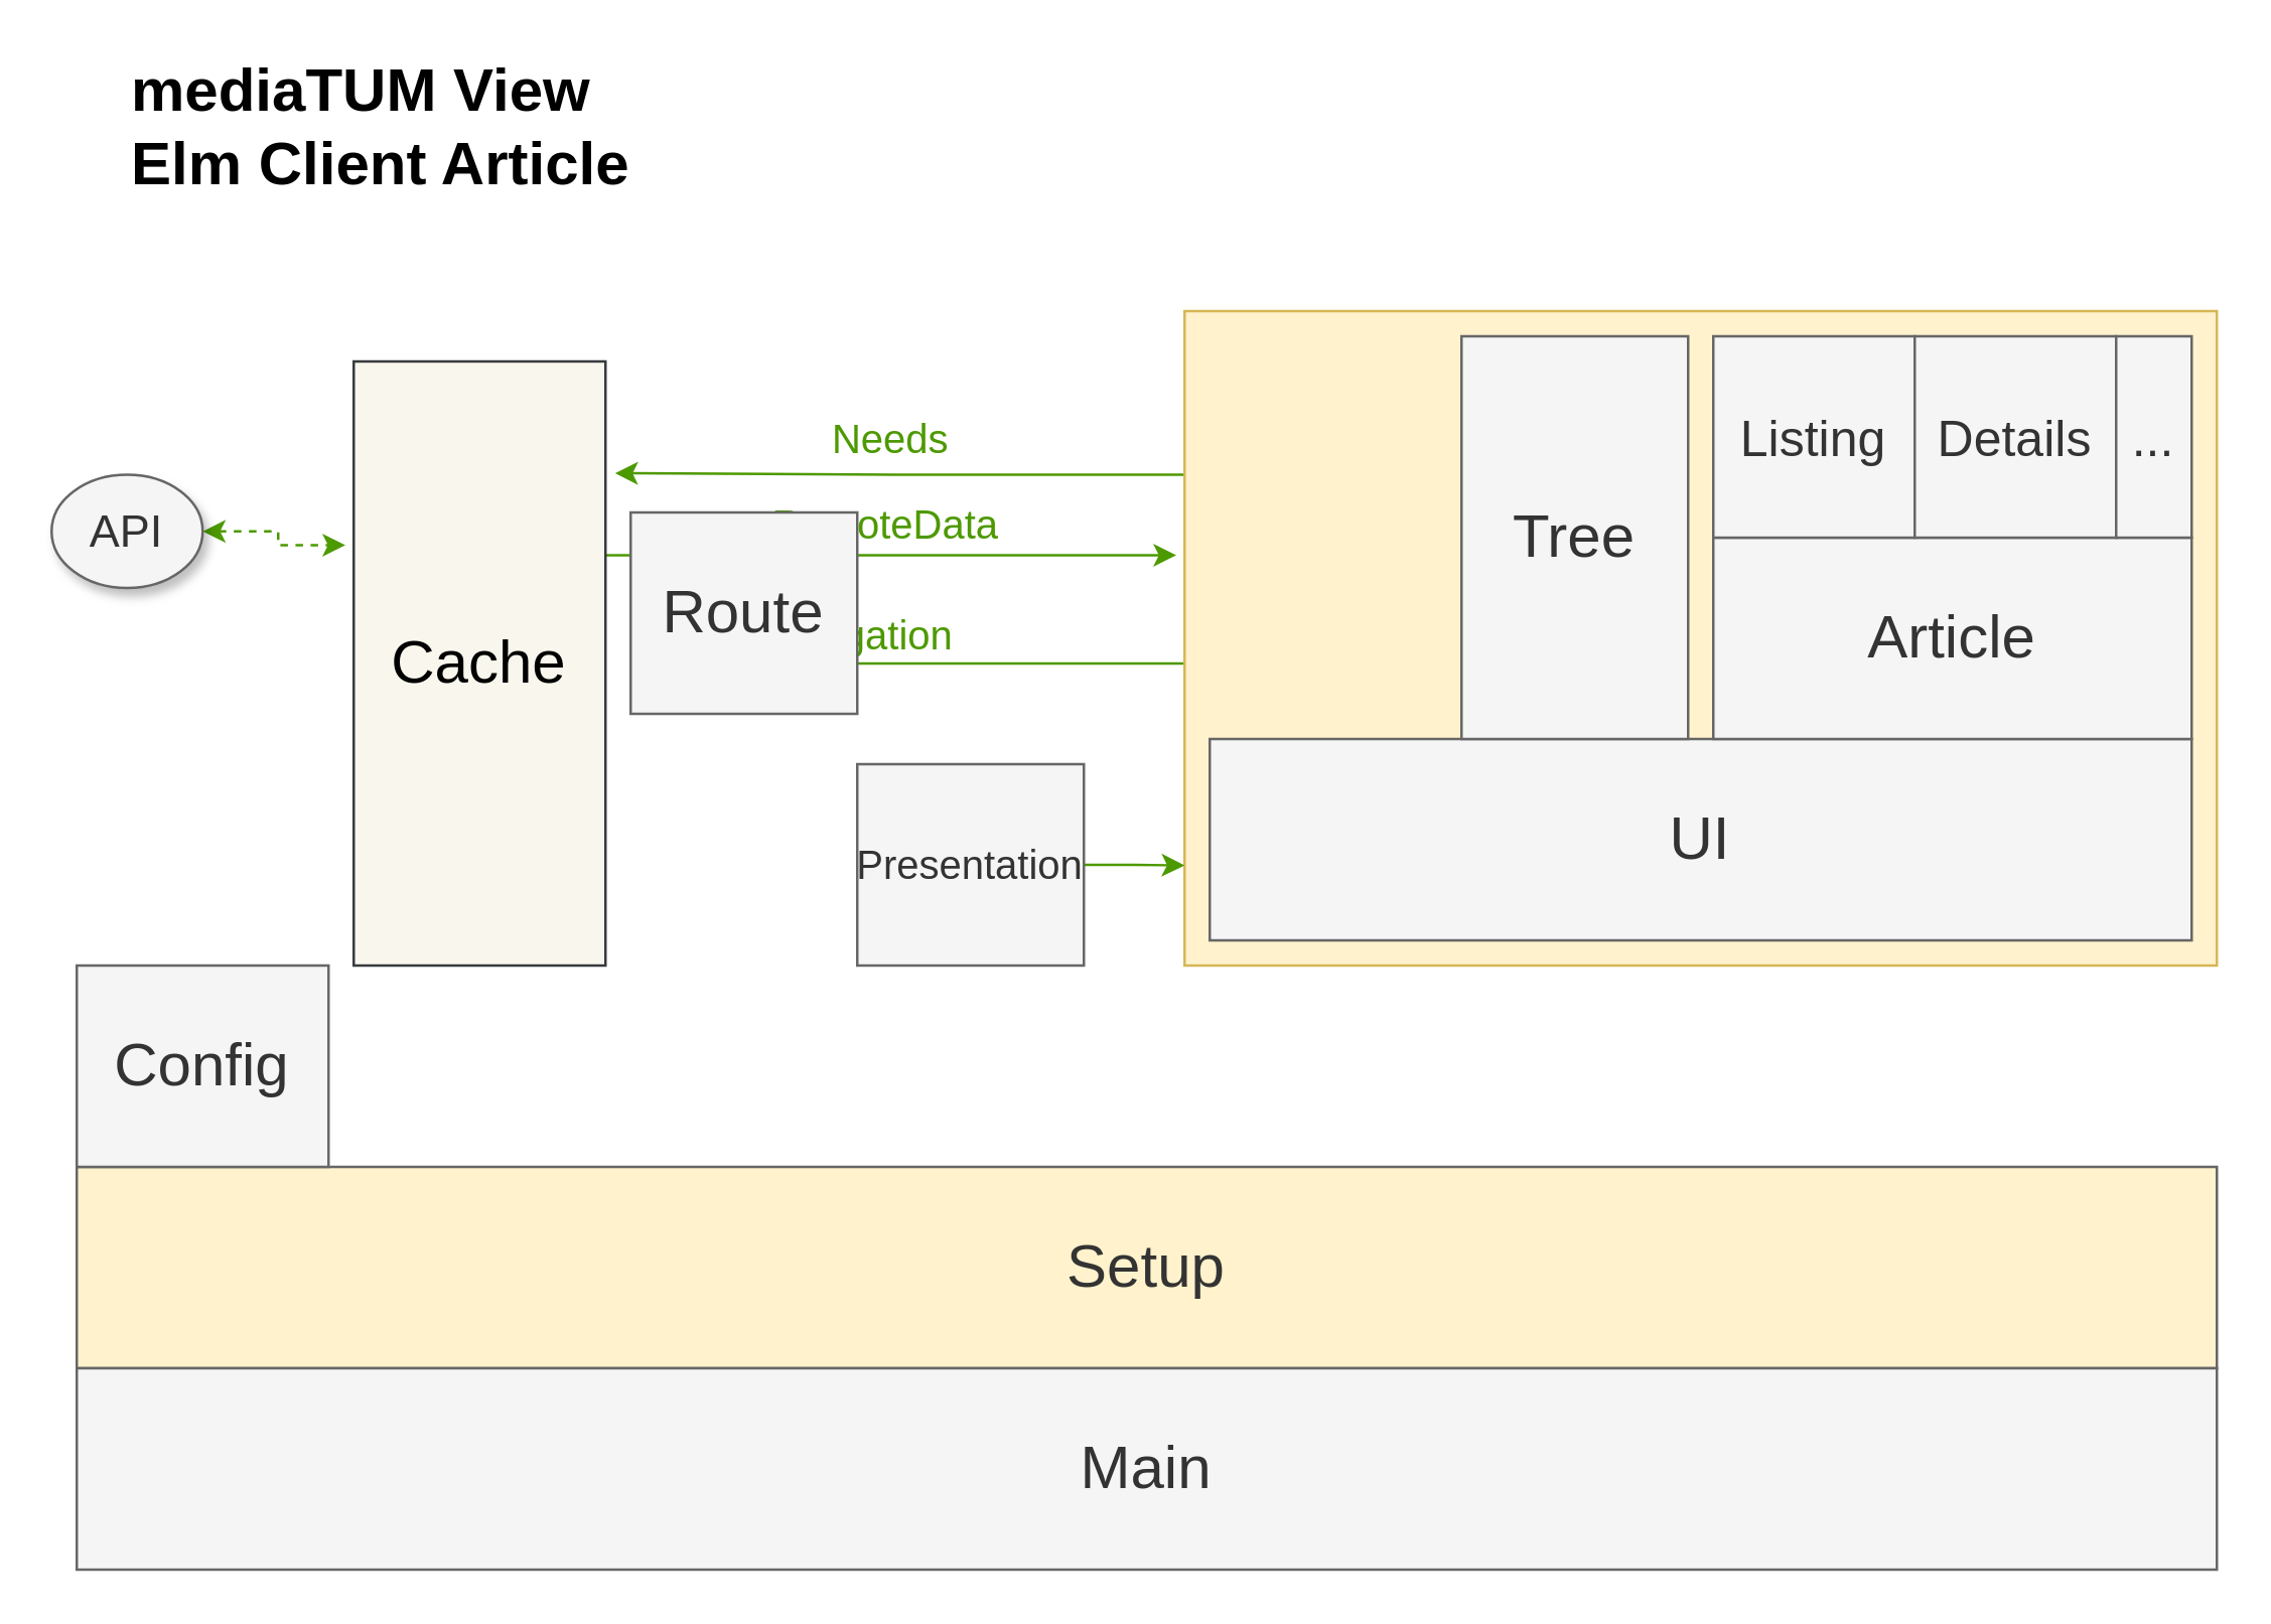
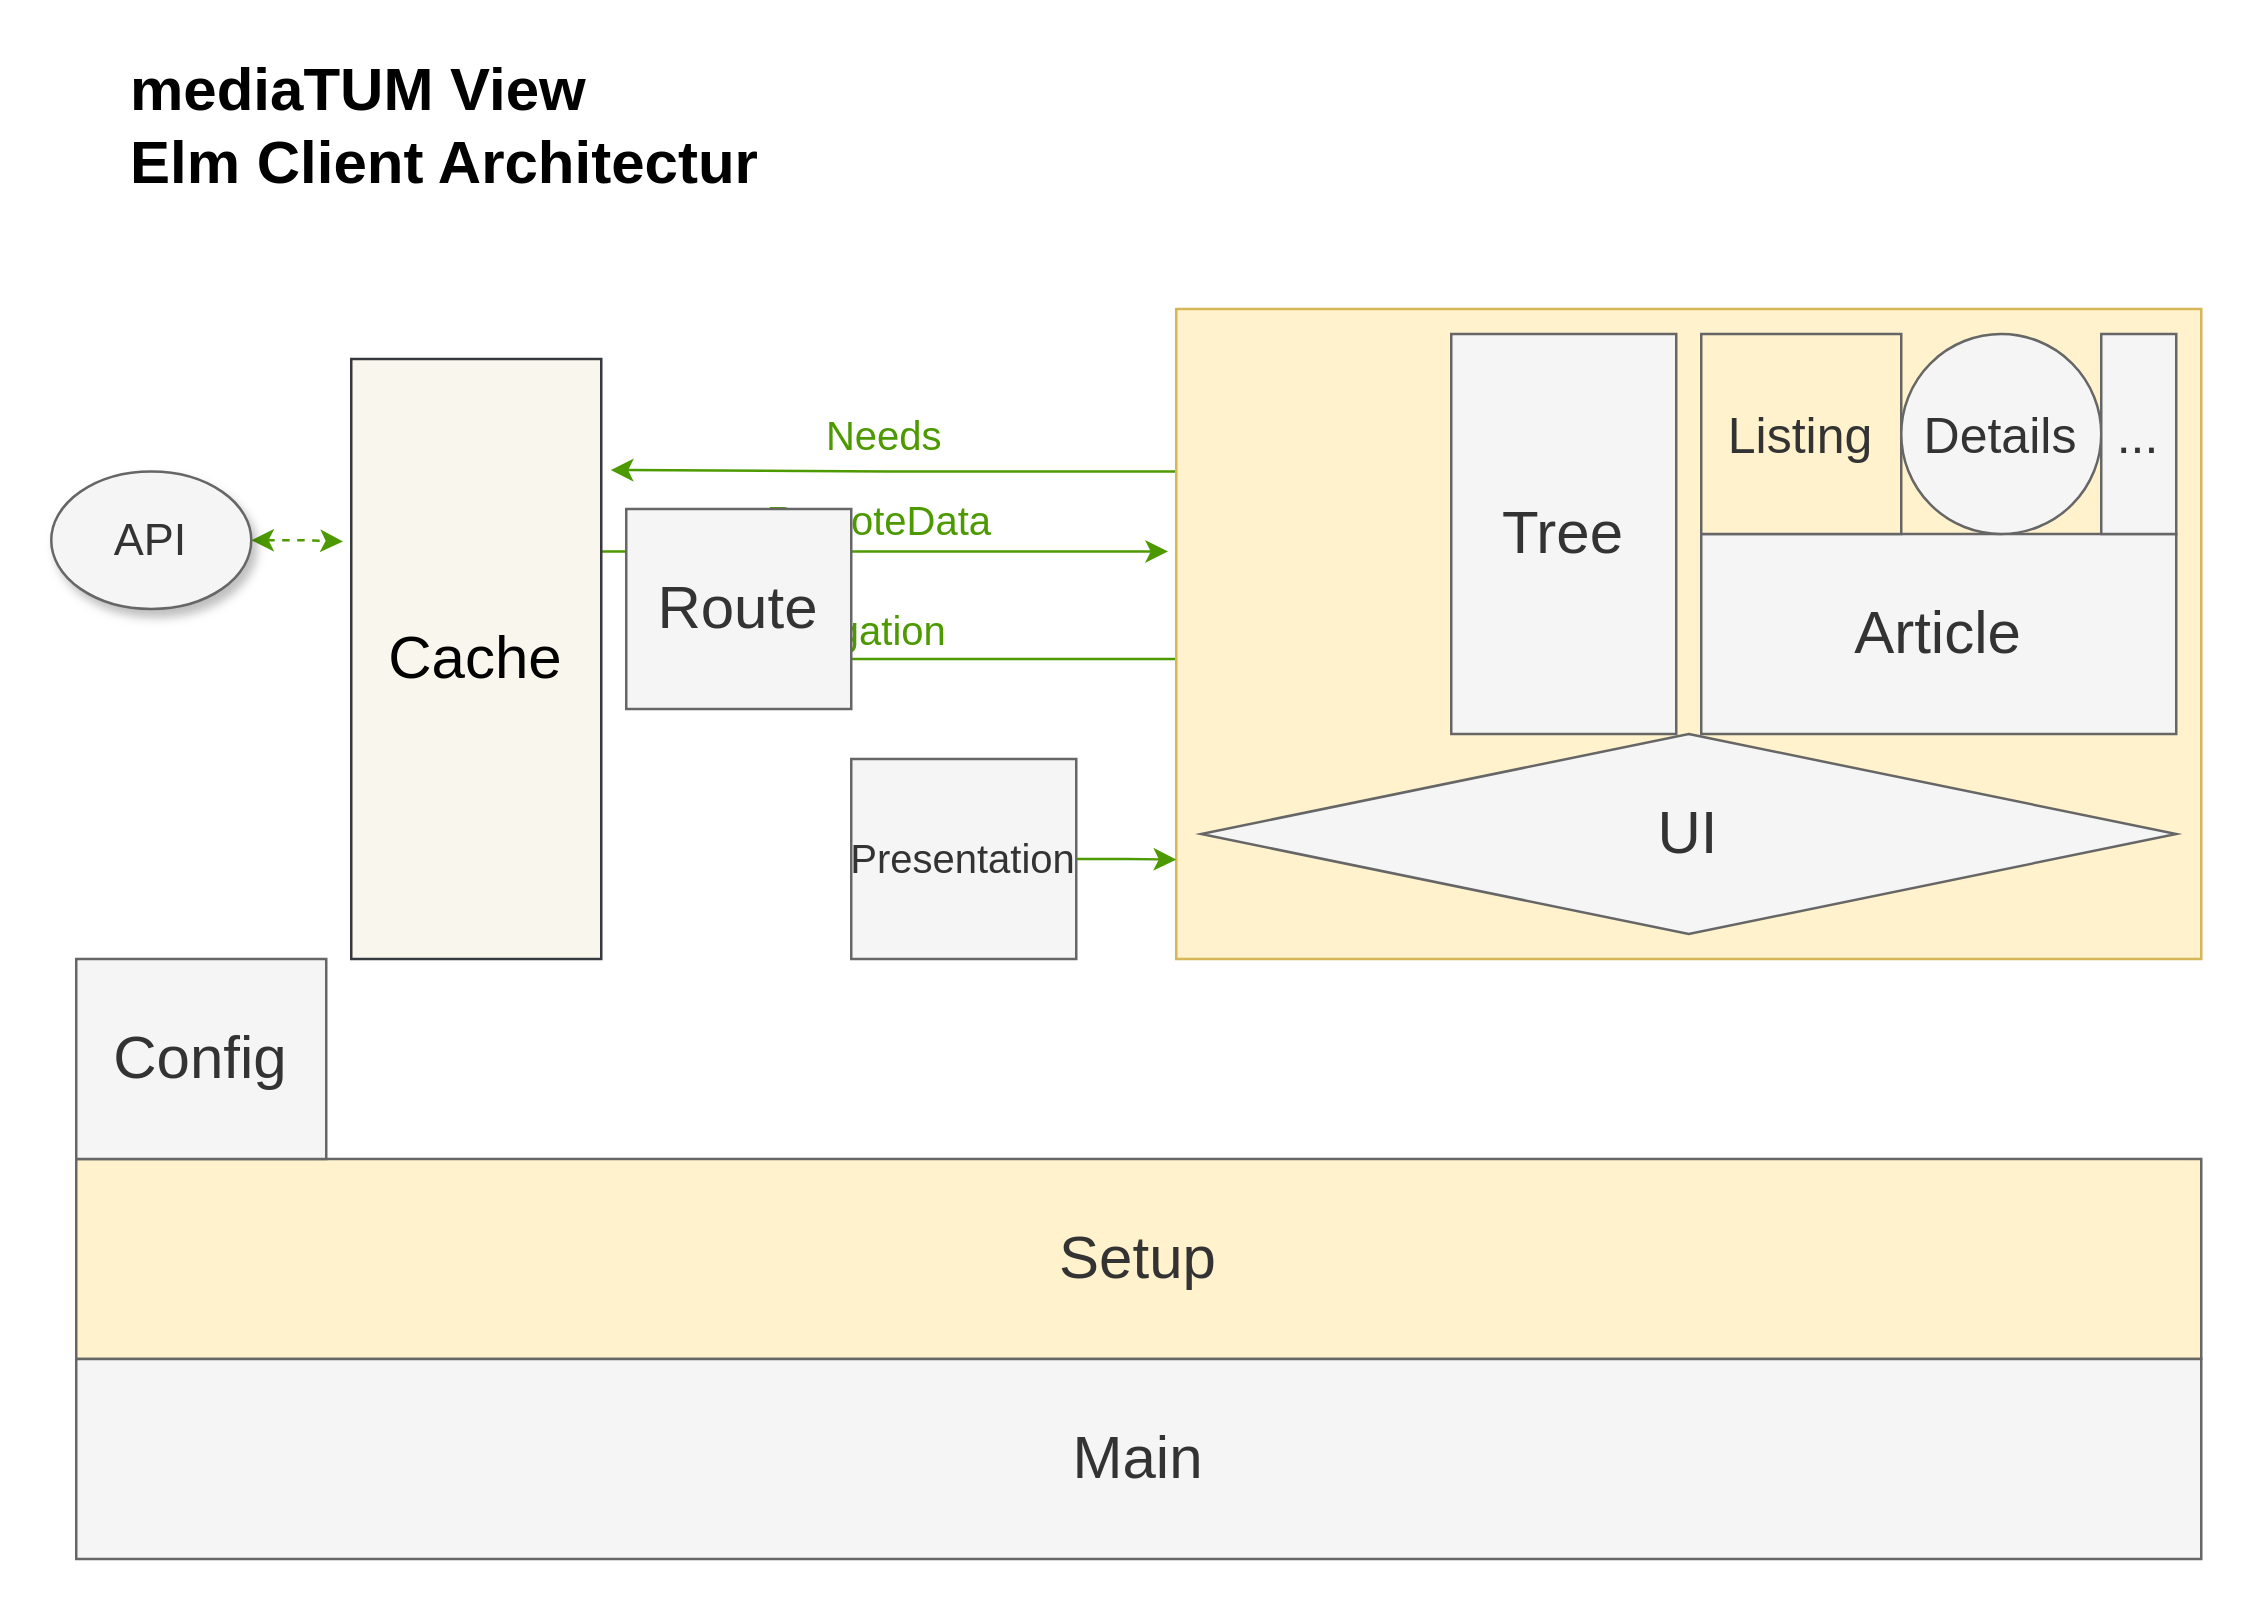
- <mxCell id="22" value="mediaTUM View&#10;Elm Client Article" style="text;strokeColor=none;fillColor=none;align=left;verticalAlign=middle;whiteSpace=wrap;rounded=0;fontSize=24;fontStyle=1;spacing=2;labelBackgroundColor=none;labelBorderColor=none;" parent="1" vertex="1"><mxGeometry x="50" y="20" width="350" height="60" as="geometry" /></mxCell>
+ <mxCell id="22" value="mediaTUM View&#10;Elm Client Architectur" style="text;strokeColor=none;fillColor=none;align=left;verticalAlign=middle;whiteSpace=wrap;rounded=0;fontSize=24;fontStyle=1;spacing=2;labelBackgroundColor=none;labelBorderColor=none;" parent="1" vertex="1"><mxGeometry x="50" y="20" width="350" height="60" as="geometry" /></mxCell>
- <mxCell id="11" value="Listing" style="rounded=0;whiteSpace=wrap;html=1;fontSize=20;verticalAlign=middle;fillColor=#f5f5f5;strokeColor=#666666;fontColor=#333333;" parent="1" vertex="1"><mxGeometry x="680" y="133" width="80" height="80" as="geometry" /></mxCell>
+ <mxCell id="11" value="Listing" style="rounded=0;whiteSpace=wrap;html=1;fontSize=20;verticalAlign=middle;fillColor=#fff2cc;strokeColor=#666666;fontColor=#333333;" parent="1" vertex="1"><mxGeometry x="680" y="133" width="80" height="80" as="geometry" /></mxCell>
- <mxCell id="12" value="Details" style="rounded=0;whiteSpace=wrap;html=1;fontSize=20;verticalAlign=middle;fillColor=#f5f5f5;strokeColor=#666666;fontColor=#333333;" parent="1" vertex="1"><mxGeometry x="760" y="133" width="80" height="80" as="geometry" /></mxCell>
+ <mxCell id="12" value="Details" style="ellipse;whiteSpace=wrap;html=1;fontSize=20;verticalAlign=middle;fillColor=#f5f5f5;strokeColor=#666666;fontColor=#333333;" parent="1" vertex="1"><mxGeometry x="760" y="133" width="80" height="80" as="geometry" /></mxCell>
- <mxCell id="24" value="API" style="ellipse;whiteSpace=wrap;html=1;shadow=1;labelBackgroundColor=none;strokeColor=#666666;fillColor=#f5f5f5;fontSize=18;align=center;fontColor=#333333;" parent="1" vertex="1"><mxGeometry x="20" y="188" width="60" height="45" as="geometry" /></mxCell>
+ <mxCell id="24" value="API" style="ellipse;whiteSpace=wrap;html=1;shadow=1;labelBackgroundColor=none;strokeColor=#666666;fillColor=#f5f5f5;fontSize=18;align=center;fontColor=#333333;" parent="1" vertex="1"><mxGeometry x="20" y="188" width="80" height="55" as="geometry" /></mxCell>
- <mxCell id="8" value="UI" style="rounded=0;whiteSpace=wrap;html=1;fontSize=24;verticalAlign=middle;fillColor=#f5f5f5;strokeColor=#666666;fontColor=#333333;" parent="1" vertex="1"><mxGeometry x="480" y="293" width="390" height="80" as="geometry" /></mxCell>
+ <mxCell id="8" value="UI" style="rhombus;whiteSpace=wrap;html=1;fontSize=24;verticalAlign=middle;fillColor=#f5f5f5;strokeColor=#666666;fontColor=#333333;" parent="1" vertex="1"><mxGeometry x="480" y="293" width="390" height="80" as="geometry" /></mxCell>
